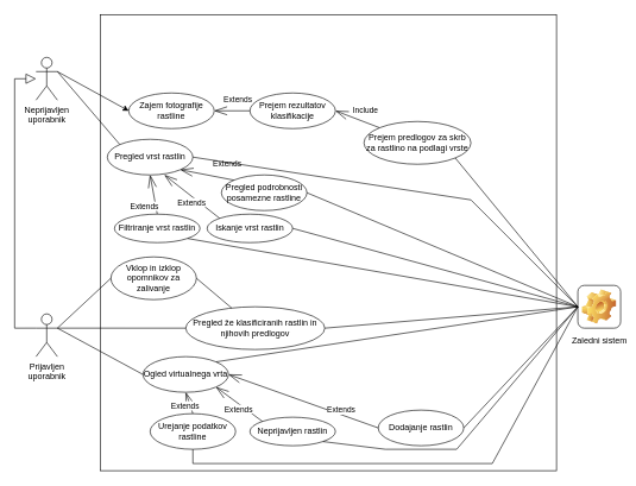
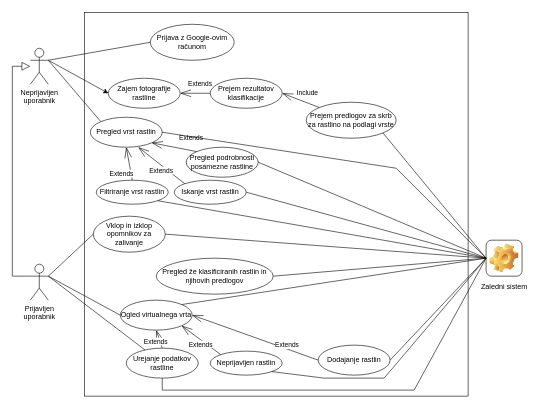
+ <mxCell id="32" value="Prijava z Google-ovim računom" style="ellipse;whiteSpace=wrap;html=1;" parent="1" vertex="1"><mxGeometry x="250" y="40" width="140" height="60" as="geometry" /></mxCell>
+ <mxCell id="33" value="" style="endArrow=none;html=1;rounded=0;exitX=1;exitY=0.333;exitDx=0;exitDy=0;exitPerimeter=0;entryX=0;entryY=0.5;entryDx=0;entryDy=0;" parent="1" source="3" target="32" edge="1"><mxGeometry width="50" height="50" relative="1" as="geometry"><mxPoint x="690" y="330" as="sourcePoint" /><mxPoint x="740" y="280" as="targetPoint" /></mxGeometry></mxCell>
- <mxCell id="39" value="" style="endArrow=none;html=1;rounded=0;exitX=1;exitY=0.5;exitDx=0;exitDy=0;" parent="1" source="25" target="13" edge="1"><mxGeometry width="50" height="50" relative="1" as="geometry"><mxPoint x="690" y="400" as="sourcePoint" /><mxPoint x="740" y="350" as="targetPoint" /></mxGeometry></mxCell>
+ <mxCell id="39" value="" style="endArrow=none;html=1;rounded=0;exitX=1;exitY=0.5;exitDx=0;exitDy=0;entryX=0;entryY=0.5;entryDx=0;entryDy=0;" parent="1" source="25" target="5" edge="1"><mxGeometry width="50" height="50" relative="1" as="geometry"><mxPoint x="690" y="400" as="sourcePoint" /><mxPoint x="740" y="350" as="targetPoint" /></mxGeometry></mxCell>
- <mxCell id="27" value="" style="endArrow=none;html=1;rounded=0;exitX=1;exitY=0.333;exitDx=0;exitDy=0;exitPerimeter=0;entryX=0;entryY=0.5;entryDx=0;entryDy=0;" parent="1" source="4" target="13" edge="1"><mxGeometry width="50" height="50" relative="1" as="geometry"><mxPoint x="90" y="390" as="sourcePoint" /><mxPoint x="210" y="400" as="targetPoint" /></mxGeometry></mxCell>
+ <mxCell id="27" value="" style="endArrow=none;html=1;rounded=0;exitX=1;exitY=0.333;exitDx=0;exitDy=0;exitPerimeter=0;" parent="1" source="4" target="24" edge="1"><mxGeometry width="50" height="50" relative="1" as="geometry"><mxPoint x="90" y="390" as="sourcePoint" /><mxPoint x="210" y="400" as="targetPoint" /></mxGeometry></mxCell>
